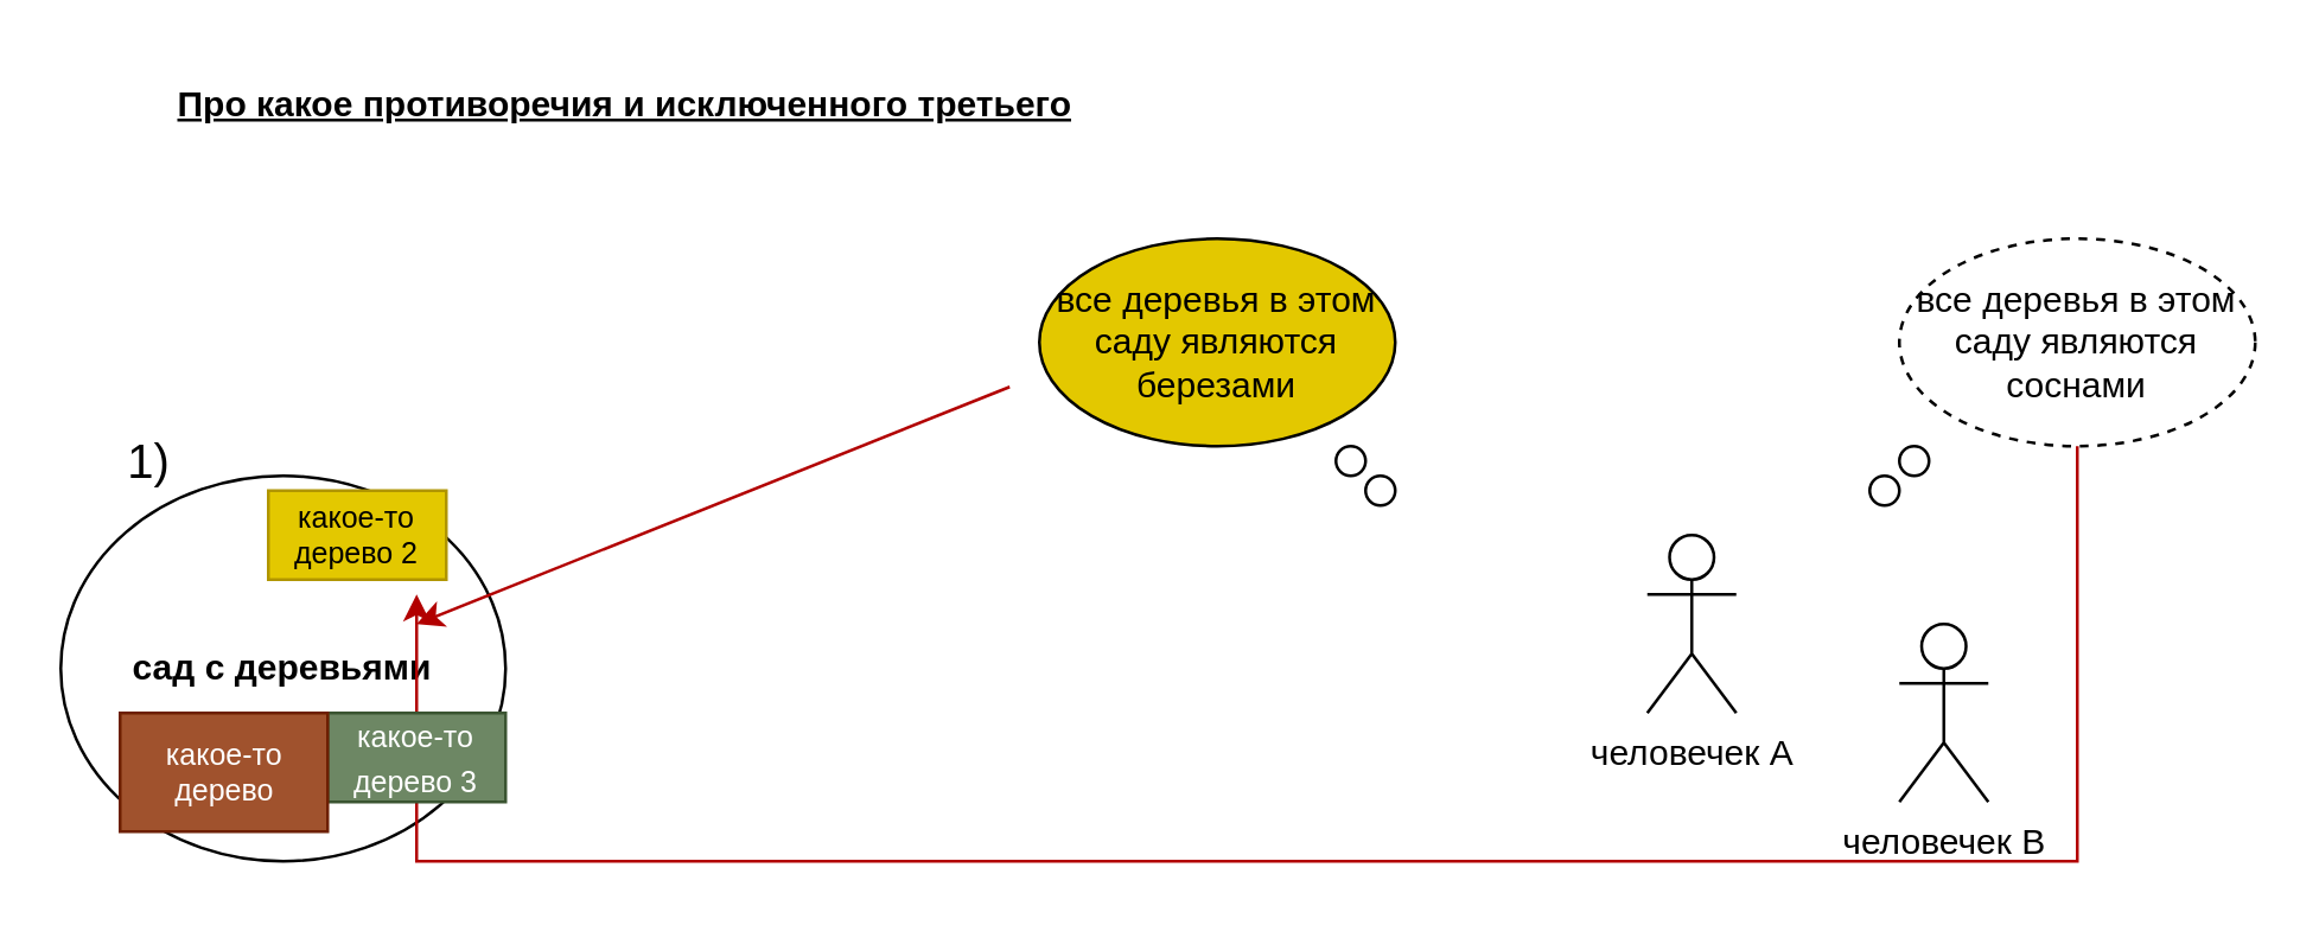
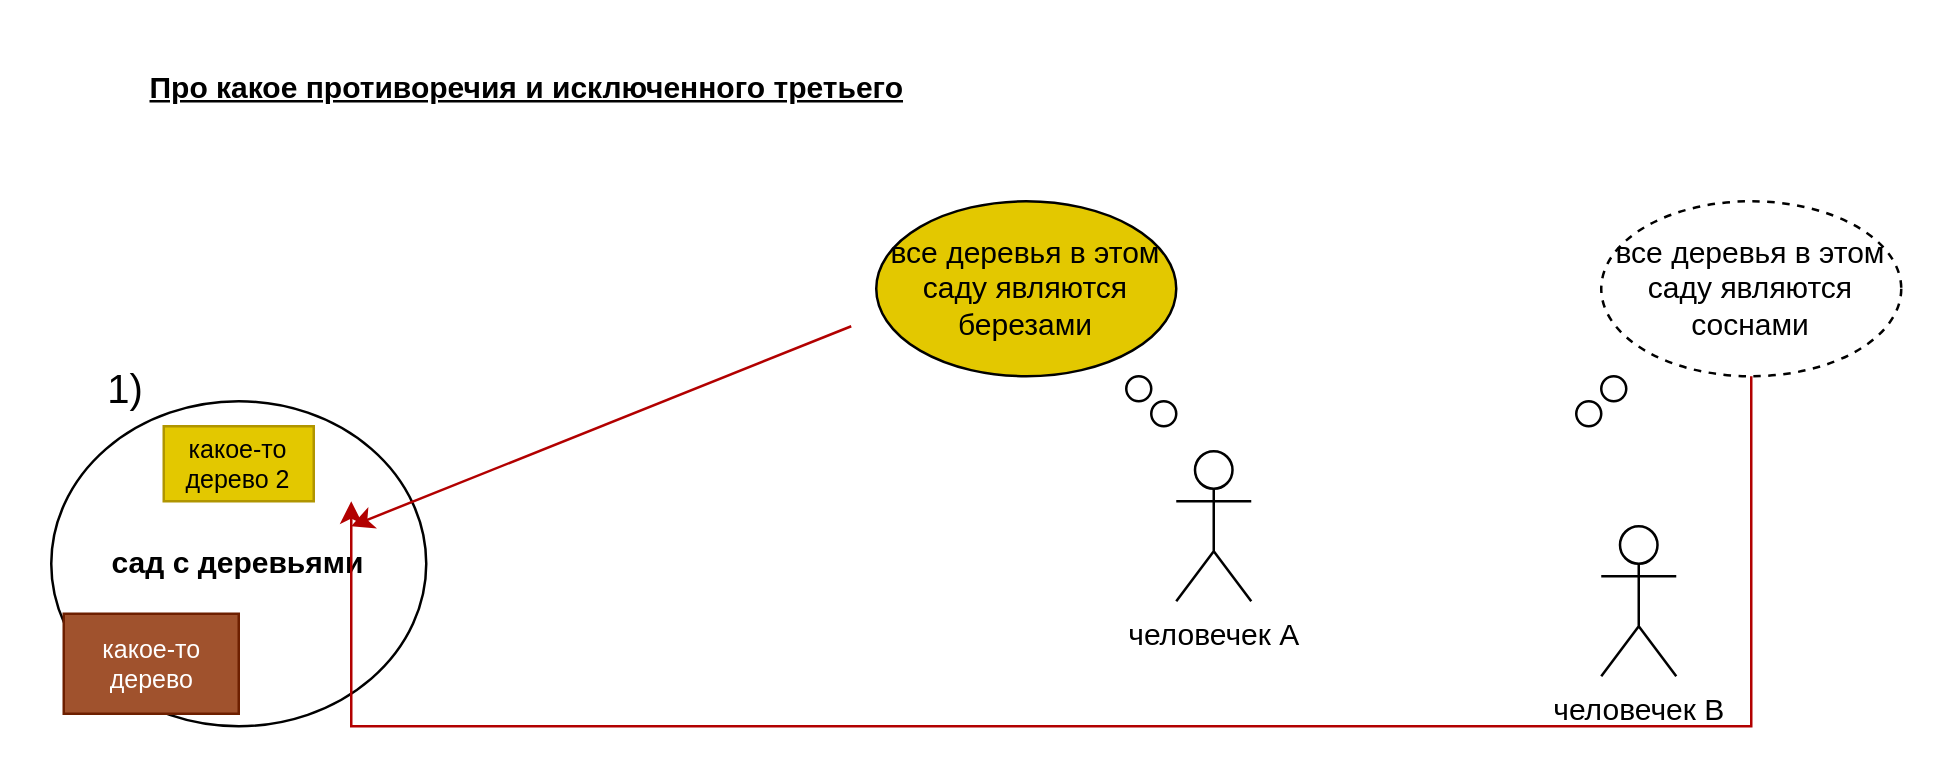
- <mxCell id="15" value="какое-то дерево 2" style="text;html=1;strokeColor=#B09500;fillColor=#e3c800;align=center;verticalAlign=middle;whiteSpace=wrap;rounded=0;fontColor=#000000;fontSize=10;" vertex="1" parent="1"><mxGeometry x="90" y="165" width="60" height="30" as="geometry" /></mxCell>
+ <mxCell id="15" value="какое-то дерево 2" style="text;html=1;strokeColor=#B09500;fillColor=#e3c800;align=center;verticalAlign=middle;whiteSpace=wrap;rounded=0;fontColor=#000000;fontSize=10;" vertex="1" parent="1"><mxGeometry x="65" y="170" width="60" height="30" as="geometry" /></mxCell>
- <mxCell id="3" value="человечек А" style="shape=umlActor;verticalLabelPosition=bottom;verticalAlign=top;html=1;outlineConnect=0;" vertex="1" parent="1"><mxGeometry x="555" y="180" width="30" height="60" as="geometry" /></mxCell>
+ <mxCell id="3" value="человечек А" style="shape=umlActor;verticalLabelPosition=bottom;verticalAlign=top;html=1;outlineConnect=0;" vertex="1" parent="1"><mxGeometry x="470" y="180" width="30" height="60" as="geometry" /></mxCell>
- <mxCell id="16" value="&lt;font style=&quot;font-size: 10px;&quot;&gt;какое-то дерево 3&lt;/font&gt;" style="text;html=1;strokeColor=#3A5431;fillColor=#6d8764;align=center;verticalAlign=middle;whiteSpace=wrap;rounded=0;fontColor=#ffffff;" vertex="1" parent="1"><mxGeometry x="110" y="240" width="60" height="30" as="geometry" /></mxCell>
- <mxCell id="17" value="какое-то &lt;br&gt;дерево" style="text;html=1;align=center;verticalAlign=middle;resizable=0;points=[];autosize=1;strokeColor=#6D1F00;fillColor=#a0522d;fontColor=#ffffff;fontSize=10;" vertex="1" parent="1"><mxGeometry x="40" y="240" width="70" height="40" as="geometry" /></mxCell>
+ <mxCell id="17" value="какое-то &lt;br&gt;дерево" style="text;html=1;align=center;verticalAlign=middle;resizable=0;points=[];autosize=1;strokeColor=#6D1F00;fillColor=#a0522d;fontColor=#ffffff;fontSize=10;" vertex="1" parent="1"><mxGeometry x="25" y="245" width="70" height="40" as="geometry" /></mxCell>
